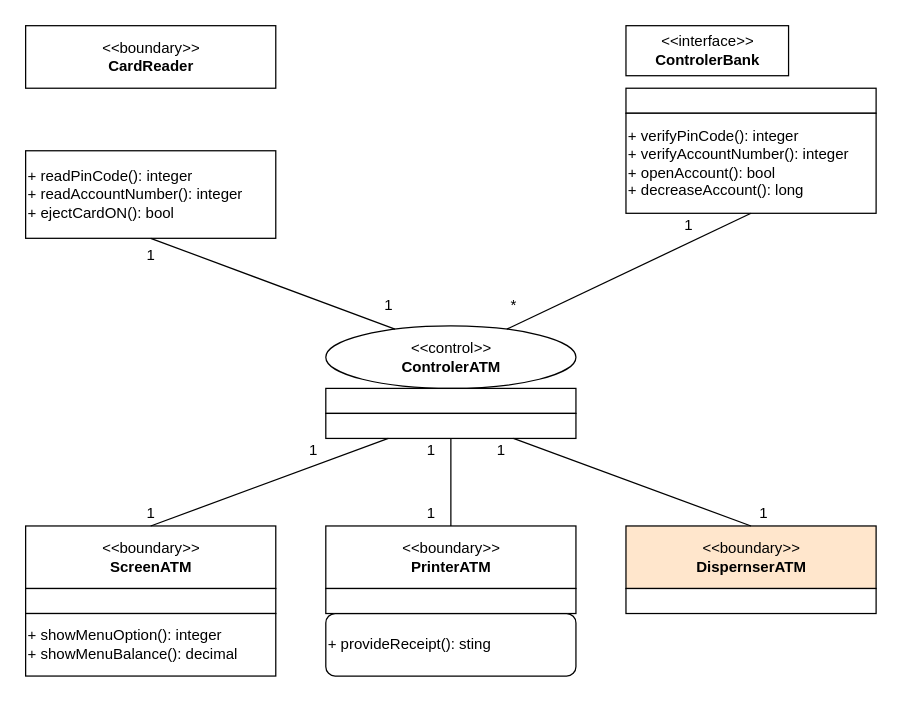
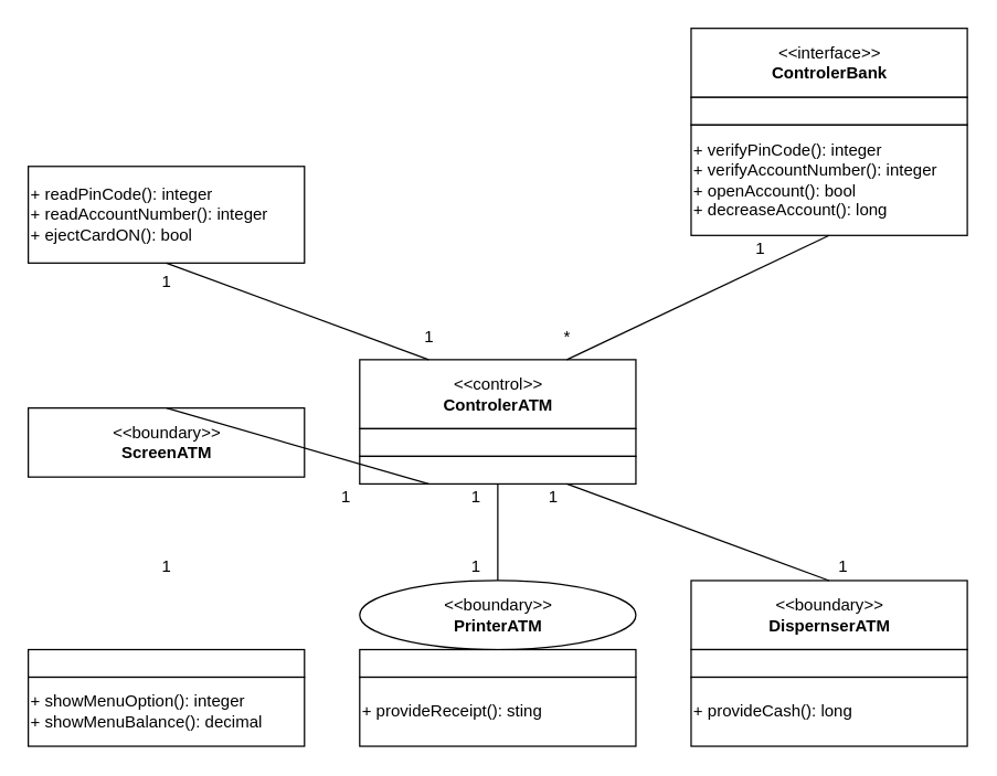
- <mxCell id="4" value="&lt;i&gt;&amp;lt;&amp;lt;&lt;/i&gt;interface&lt;i&gt;&amp;gt;&amp;gt;&lt;/i&gt;&lt;br&gt;&lt;b&gt;ControlerBank&lt;/b&gt;" style="html=1;" vertex="1" parent="1"><mxGeometry x="500" y="20" width="130" height="40" as="geometry" /></mxCell>
+ <mxCell id="4" value="&lt;i&gt;&amp;lt;&amp;lt;&lt;/i&gt;interface&lt;i&gt;&amp;gt;&amp;gt;&lt;/i&gt;&lt;br&gt;&lt;b&gt;ControlerBank&lt;/b&gt;" style="html=1;" vertex="1" parent="1"><mxGeometry x="500" y="20" width="200" height="50" as="geometry" /></mxCell>
- <mxCell id="2" value="&lt;i&gt;&amp;lt;&amp;lt;&lt;/i&gt;boundary&lt;i&gt;&amp;gt;&amp;gt;&lt;/i&gt;&lt;br&gt;&lt;b&gt;CardReader&lt;/b&gt;" style="html=1;" vertex="1" parent="1"><mxGeometry x="20" y="20" width="200" height="50" as="geometry" /></mxCell>
- <mxCell id="7" value="&lt;i&gt;&amp;lt;&amp;lt;&lt;/i&gt;control&lt;i&gt;&amp;gt;&amp;gt;&lt;/i&gt;&lt;br&gt;&lt;b&gt;ControlerATM&lt;/b&gt;" style="ellipse;html=1;" vertex="1" parent="1"><mxGeometry x="260" y="260" width="200" height="50" as="geometry" /></mxCell>
+ <mxCell id="7" value="&lt;i&gt;&amp;lt;&amp;lt;&lt;/i&gt;control&lt;i&gt;&amp;gt;&amp;gt;&lt;/i&gt;&lt;br&gt;&lt;b&gt;ControlerATM&lt;/b&gt;" style="html=1;" vertex="1" parent="1"><mxGeometry x="260" y="260" width="200" height="50" as="geometry" /></mxCell>
- <mxCell id="10" value="&lt;i&gt;&amp;lt;&amp;lt;&lt;/i&gt;boundary&lt;i&gt;&amp;gt;&amp;gt;&lt;/i&gt;&lt;br&gt;&lt;b&gt;ScreenATM&lt;/b&gt;" style="html=1;" vertex="1" parent="1"><mxGeometry x="20" y="420" width="200" height="50" as="geometry" /></mxCell>
+ <mxCell id="10" value="&lt;i&gt;&amp;lt;&amp;lt;&lt;/i&gt;boundary&lt;i&gt;&amp;gt;&amp;gt;&lt;/i&gt;&lt;br&gt;&lt;b&gt;ScreenATM&lt;/b&gt;" style="html=1;" vertex="1" parent="1"><mxGeometry x="20" y="295" width="200" height="50" as="geometry" /></mxCell>
- <mxCell id="13" value="&lt;i&gt;&amp;lt;&amp;lt;&lt;/i&gt;boundary&lt;i&gt;&amp;gt;&amp;gt;&lt;/i&gt;&lt;br&gt;&lt;b&gt;PrinterATM&lt;/b&gt;" style="html=1;" vertex="1" parent="1"><mxGeometry x="260" y="420" width="200" height="50" as="geometry" /></mxCell>
+ <mxCell id="13" value="&lt;i&gt;&amp;lt;&amp;lt;&lt;/i&gt;boundary&lt;i&gt;&amp;gt;&amp;gt;&lt;/i&gt;&lt;br&gt;&lt;b&gt;PrinterATM&lt;/b&gt;" style="ellipse;html=1;" vertex="1" parent="1"><mxGeometry x="260" y="420" width="200" height="50" as="geometry" /></mxCell>
- <mxCell id="16" value="&lt;i&gt;&amp;lt;&amp;lt;&lt;/i&gt;boundary&lt;i&gt;&amp;gt;&amp;gt;&lt;/i&gt;&lt;br&gt;&lt;b&gt;DispernserATM&lt;/b&gt;" style="html=1;fillColor=#ffe6cc;" vertex="1" parent="1"><mxGeometry x="500" y="420" width="200" height="50" as="geometry" /></mxCell>
+ <mxCell id="16" value="&lt;i&gt;&amp;lt;&amp;lt;&lt;/i&gt;boundary&lt;i&gt;&amp;gt;&amp;gt;&lt;/i&gt;&lt;br&gt;&lt;b&gt;DispernserATM&lt;/b&gt;" style="html=1;" vertex="1" parent="1"><mxGeometry x="500" y="420" width="200" height="50" as="geometry" /></mxCell>
- <mxCell id="15" value="&lt;span&gt;+ provideReceipt(): sting&lt;/span&gt;&lt;span&gt;&lt;br&gt;&lt;/span&gt;" style="html=1;align=left;rounded=1;" vertex="1" parent="1"><mxGeometry x="260" y="490" width="200" height="50" as="geometry" /></mxCell>
+ <mxCell id="15" value="&lt;span&gt;+ provideReceipt(): sting&lt;/span&gt;&lt;span&gt;&lt;br&gt;&lt;/span&gt;" style="html=1;align=left;" vertex="1" parent="1"><mxGeometry x="260" y="490" width="200" height="50" as="geometry" /></mxCell>
+ <mxCell id="18" value="&lt;span&gt;+ provideCash(): long&lt;/span&gt;&lt;span&gt;&lt;br&gt;&lt;/span&gt;" style="html=1;align=left;" vertex="1" parent="1"><mxGeometry x="500" y="490" width="200" height="50" as="geometry" /></mxCell>
